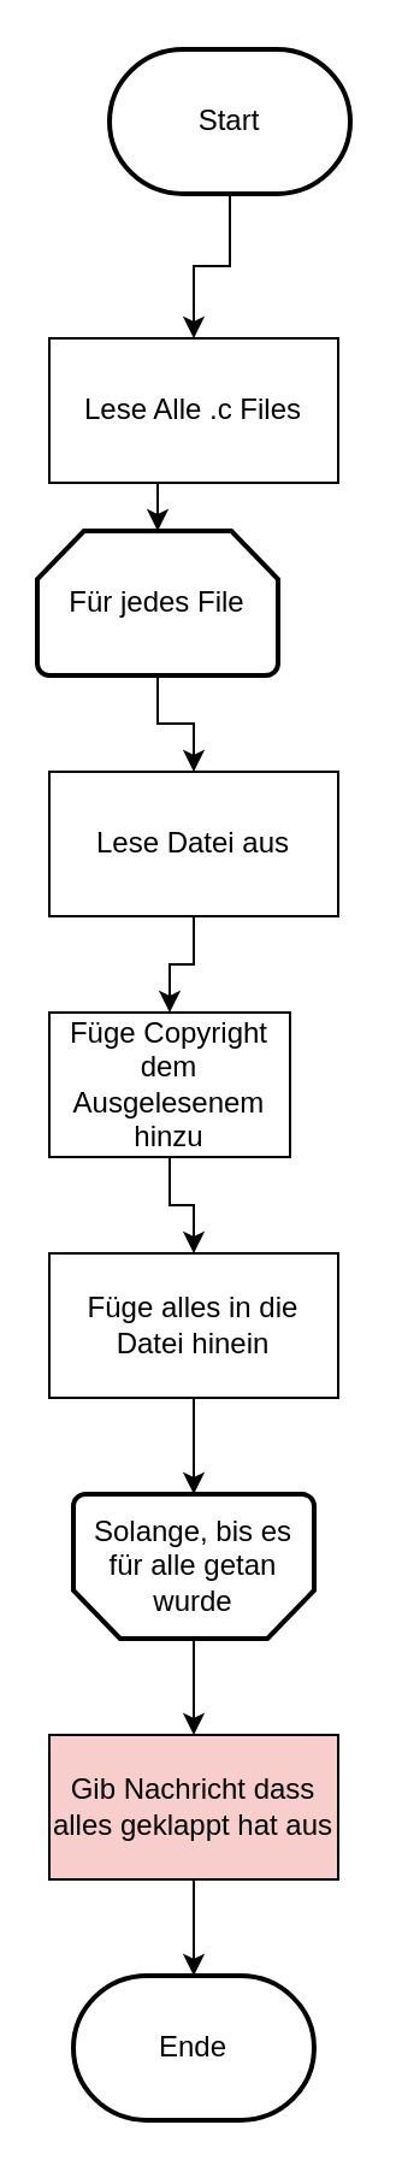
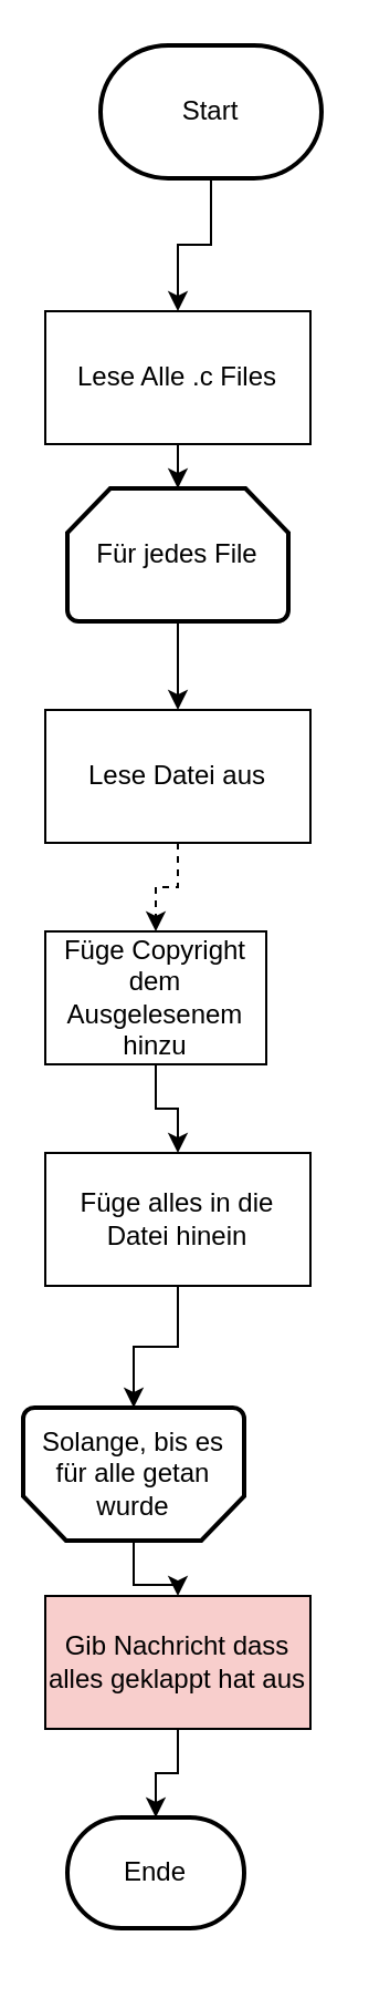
- <mxCell id="7" value="Für jedes File" style="strokeWidth=2;html=1;shape=mxgraph.flowchart.loop_limit;whiteSpace=wrap;" vertex="1" parent="1"><mxGeometry x="15" y="220" width="100" height="60" as="geometry" /></mxCell>
+ <mxCell id="7" value="Für jedes File" style="strokeWidth=2;html=1;shape=mxgraph.flowchart.loop_limit;whiteSpace=wrap;" vertex="1" parent="1"><mxGeometry x="30" y="220" width="100" height="60" as="geometry" /></mxCell>
- <mxCell id="8" style="edgeStyle=orthogonalEdgeStyle;rounded=0;orthogonalLoop=1;jettySize=auto;html=1;entryX=0.5;entryY=0;entryDx=0;entryDy=0;" edge="1" parent="1" source="9" target="11"><mxGeometry relative="1" as="geometry" /></mxCell>
+ <mxCell id="8" style="edgeStyle=orthogonalEdgeStyle;rounded=0;orthogonalLoop=1;jettySize=auto;html=1;entryX=0.5;entryY=0;entryDx=0;entryDy=0;dashed=1;" edge="1" parent="1" source="9" target="11"><mxGeometry relative="1" as="geometry" /></mxCell>
- <mxCell id="15" value="Solange, bis es für alle getan wurde" style="strokeWidth=2;html=1;shape=mxgraph.flowchart.loop_limit;whiteSpace=wrap;direction=west;" vertex="1" parent="1"><mxGeometry x="30" y="620" width="100" height="60" as="geometry" /></mxCell>
+ <mxCell id="15" value="Solange, bis es für alle getan wurde" style="strokeWidth=2;html=1;shape=mxgraph.flowchart.loop_limit;whiteSpace=wrap;direction=west;" vertex="1" parent="1"><mxGeometry x="10" y="635" width="100" height="60" as="geometry" /></mxCell>
- <mxCell id="18" value="Ende" style="strokeWidth=2;html=1;shape=mxgraph.flowchart.terminator;whiteSpace=wrap;" vertex="1" parent="1"><mxGeometry x="30" y="820" width="100" height="60" as="geometry" /></mxCell>
+ <mxCell id="18" value="Ende" style="strokeWidth=2;html=1;shape=mxgraph.flowchart.terminator;whiteSpace=wrap;" vertex="1" parent="1"><mxGeometry x="30" y="820" width="80" height="50" as="geometry" /></mxCell>
